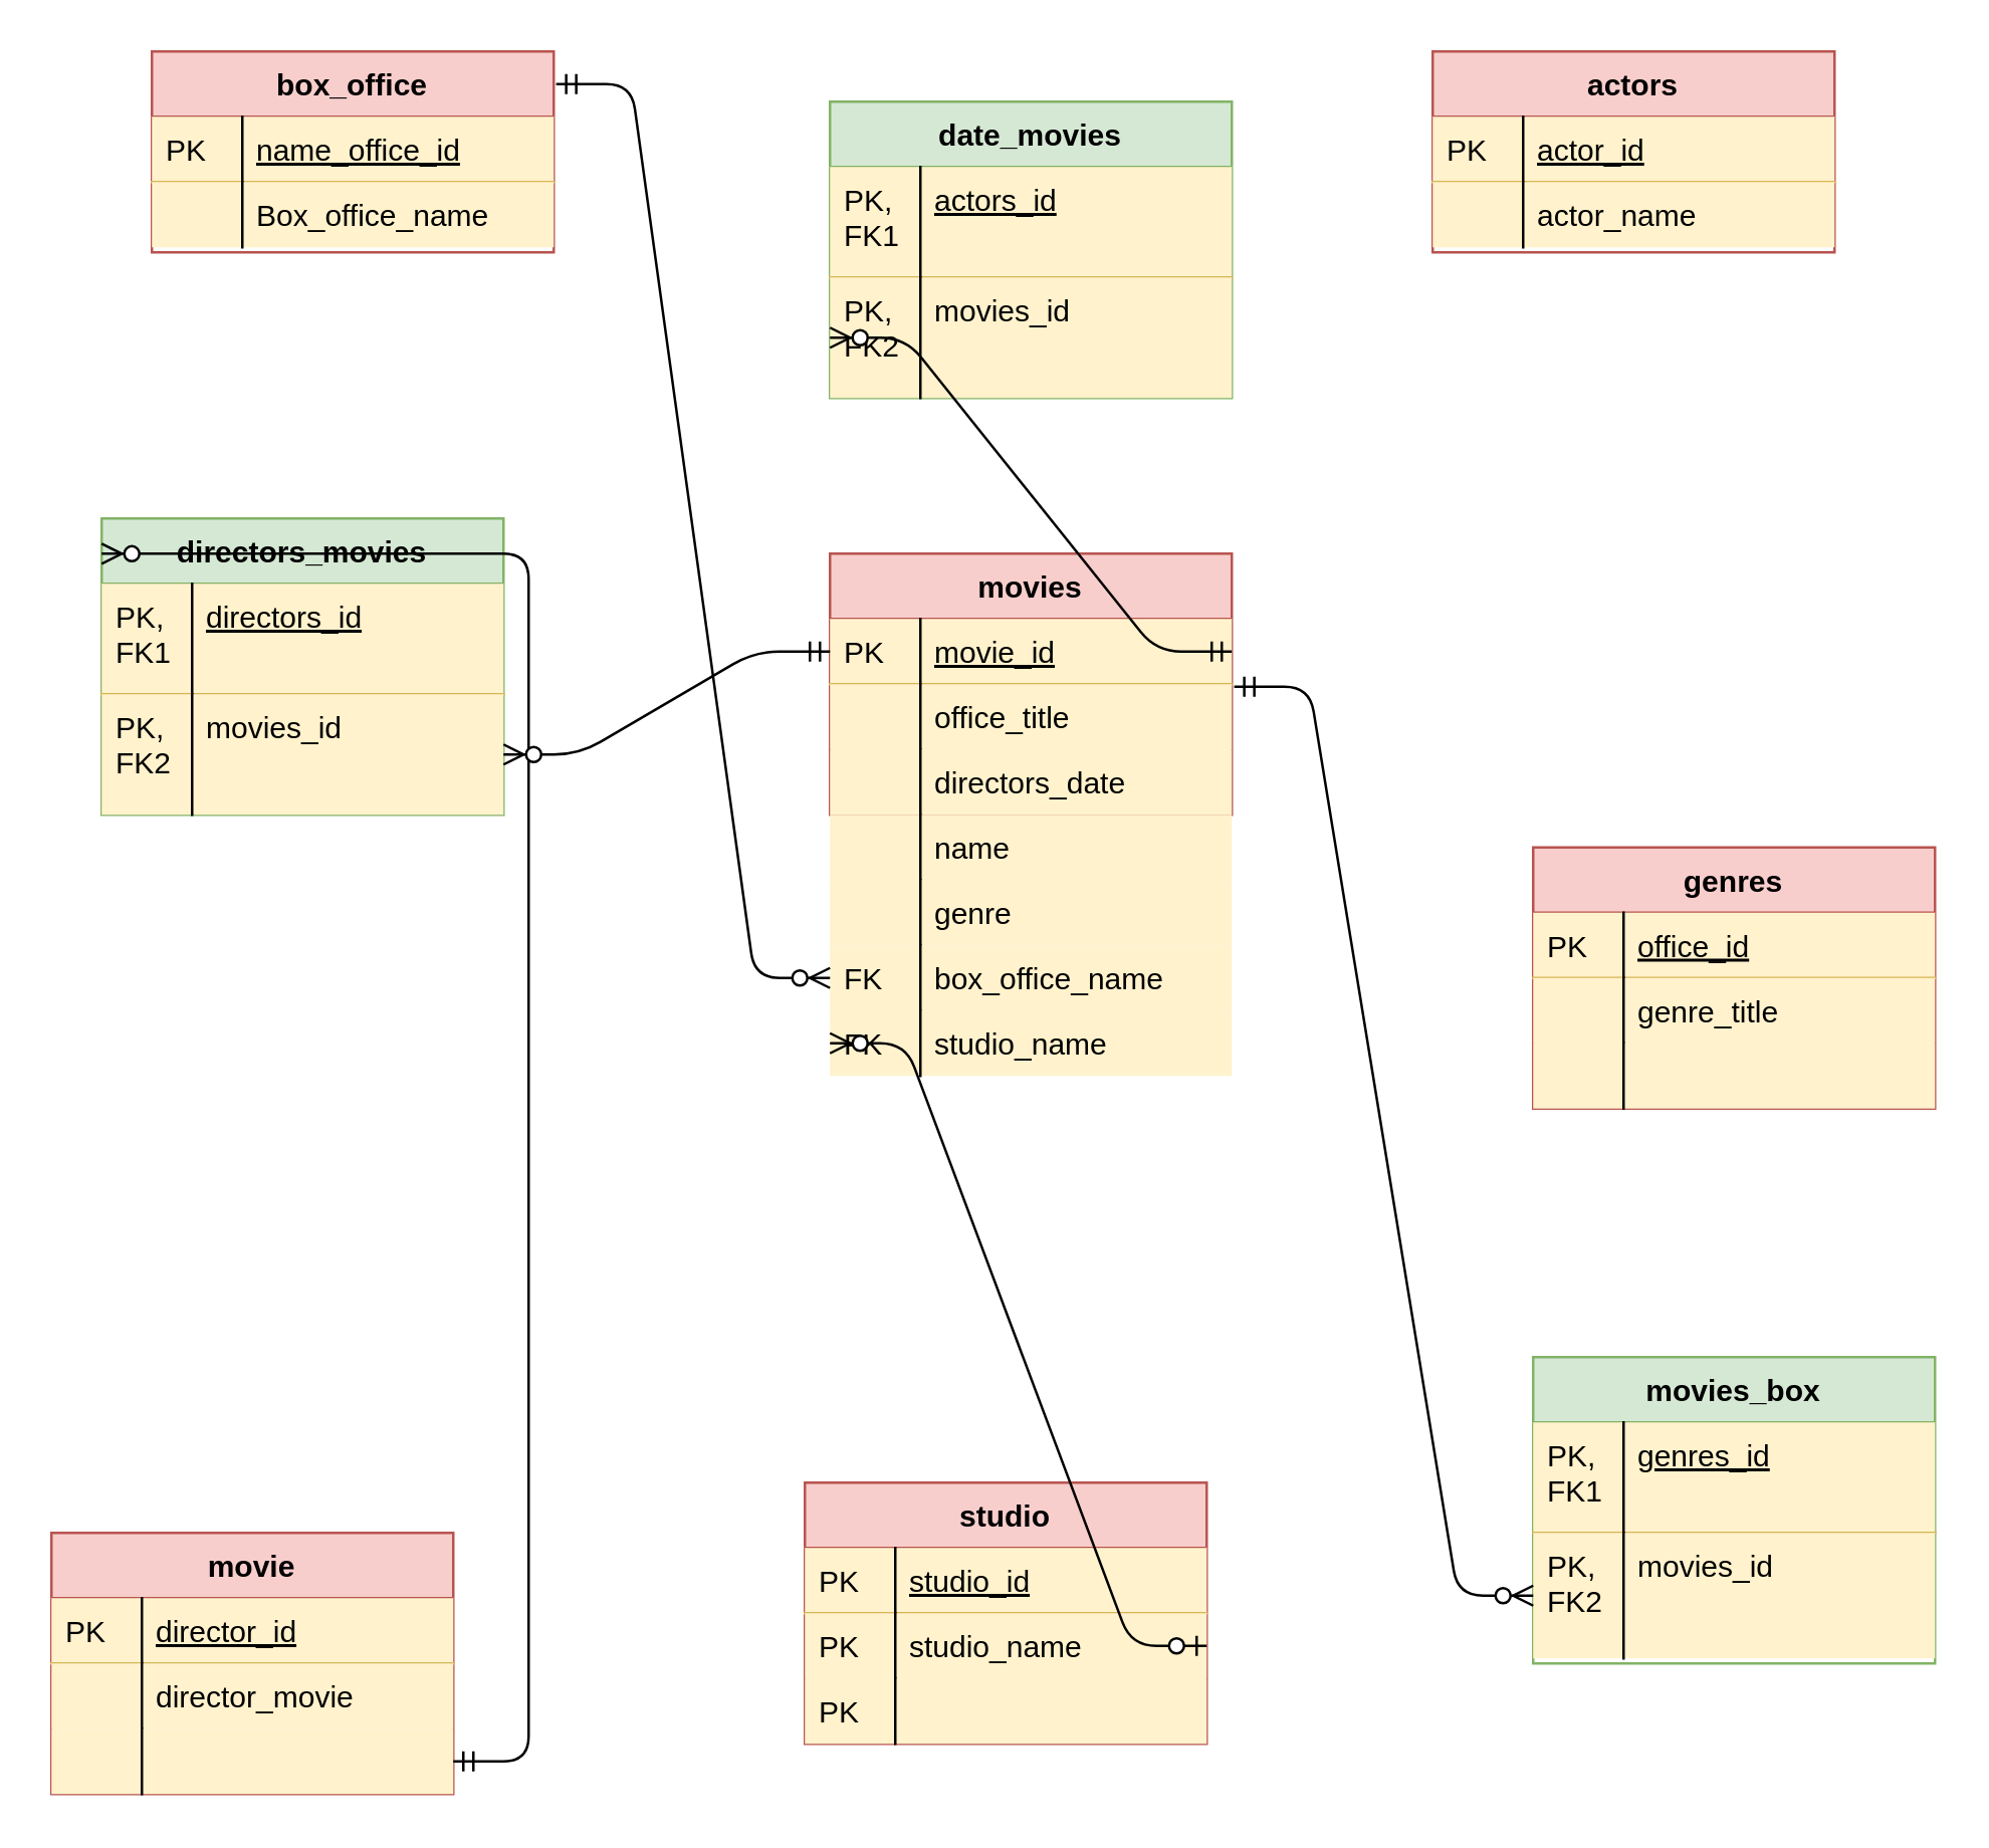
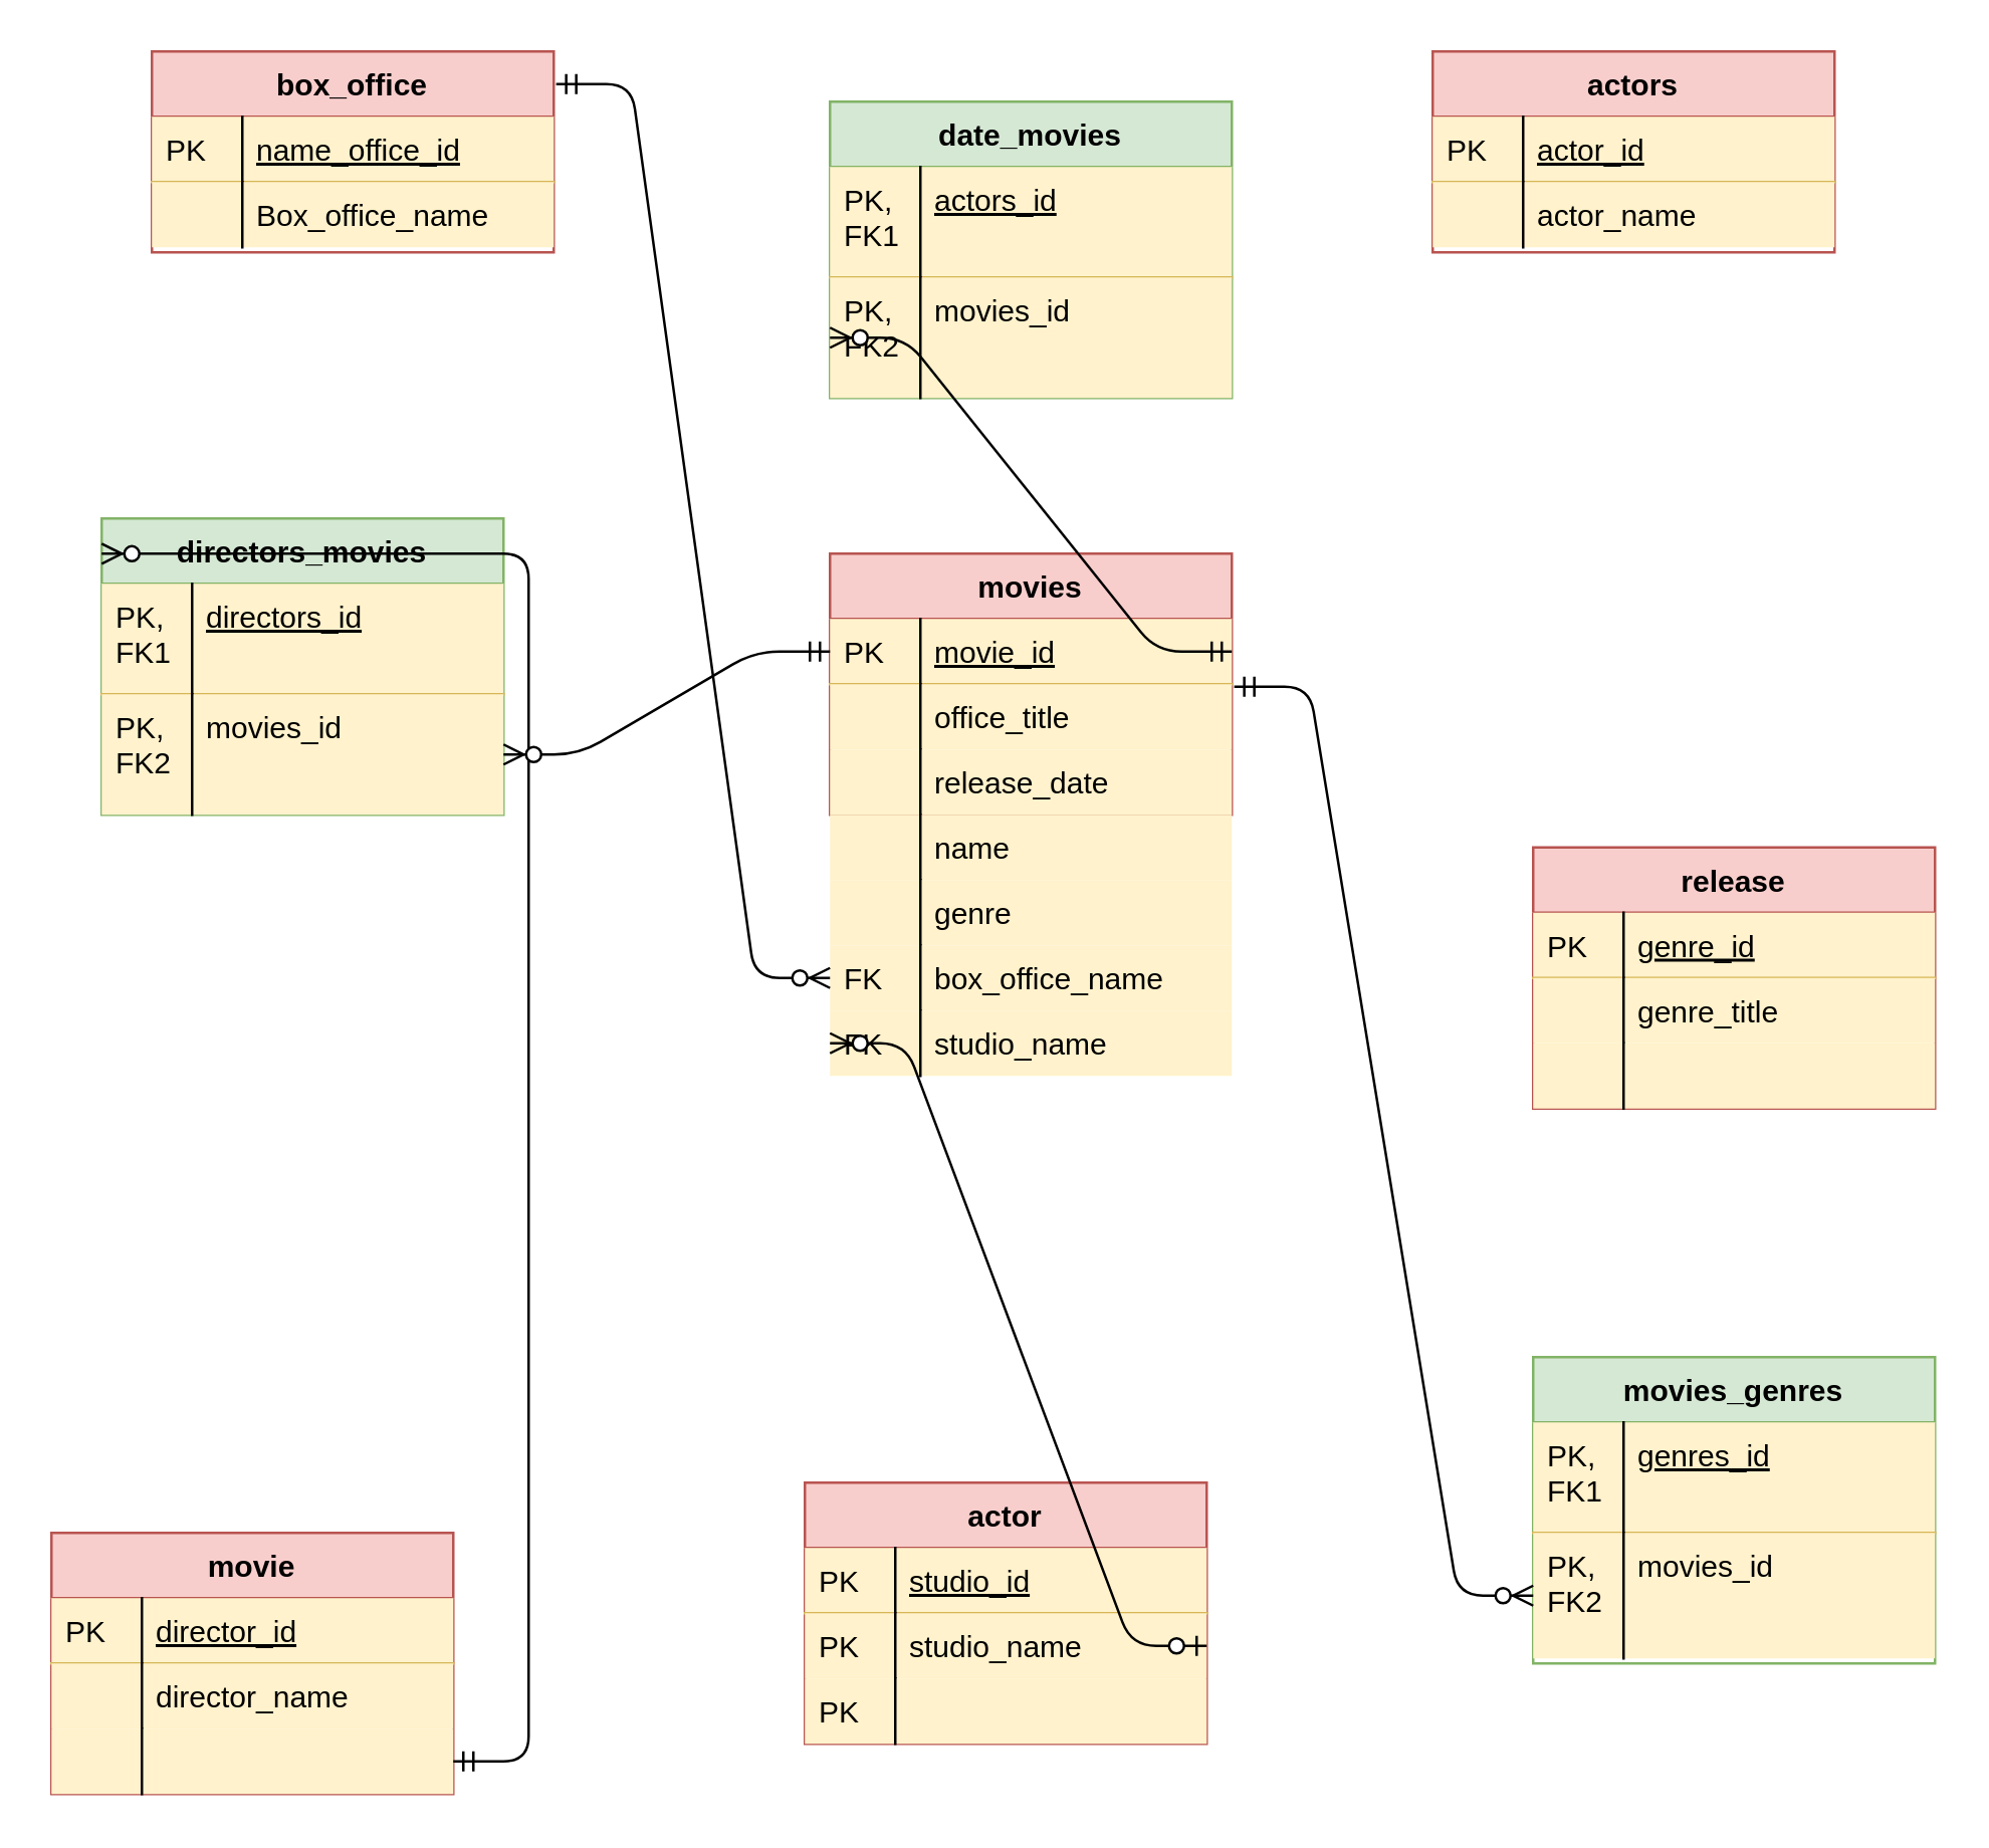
- <mxCell id="33" value="directors_date" style="shape=partialRectangle;top=0;left=0;right=0;bottom=0;align=left;verticalAlign=top;fillColor=#fff2cc;spacingLeft=40;spacingRight=4;overflow=hidden;rotatable=0;points=[[0,0.5],[1,0.5]];portConstraint=eastwest;dropTarget=0;rounded=0;shadow=0;strokeWidth=1;strokeColor=#d6b656;" parent="28" vertex="1"><mxGeometry y="78" width="160" height="26" as="geometry" /></mxCell>
+ <mxCell id="33" value="release_date" style="shape=partialRectangle;top=0;left=0;right=0;bottom=0;align=left;verticalAlign=top;fillColor=#fff2cc;spacingLeft=40;spacingRight=4;overflow=hidden;rotatable=0;points=[[0,0.5],[1,0.5]];portConstraint=eastwest;dropTarget=0;rounded=0;shadow=0;strokeWidth=1;strokeColor=#d6b656;" parent="28" vertex="1"><mxGeometry y="78" width="160" height="26" as="geometry" /></mxCell>
- <mxCell id="21" value="genres" style="swimlane;fontStyle=1;childLayout=stackLayout;horizontal=1;startSize=26;horizontalStack=0;resizeParent=1;resizeLast=0;collapsible=1;marginBottom=0;rounded=0;shadow=0;strokeWidth=1;fillColor=#f8cecc;strokeColor=#b85450;" parent="1" vertex="1"><mxGeometry x="610" y="337" width="160" height="104" as="geometry"><mxRectangle x="260" y="80" width="160" height="26" as="alternateBounds" /></mxGeometry></mxCell>
+ <mxCell id="21" value="release" style="swimlane;fontStyle=1;childLayout=stackLayout;horizontal=1;startSize=26;horizontalStack=0;resizeParent=1;resizeLast=0;collapsible=1;marginBottom=0;rounded=0;shadow=0;strokeWidth=1;fillColor=#f8cecc;strokeColor=#b85450;" parent="1" vertex="1"><mxGeometry x="610" y="337" width="160" height="104" as="geometry"><mxRectangle x="260" y="80" width="160" height="26" as="alternateBounds" /></mxGeometry></mxCell>
- <mxCell id="22" value="office_id" style="shape=partialRectangle;top=0;left=0;right=0;bottom=1;align=left;verticalAlign=top;fillColor=#fff2cc;spacingLeft=40;spacingRight=4;overflow=hidden;rotatable=0;points=[[0,0.5],[1,0.5]];portConstraint=eastwest;dropTarget=0;rounded=0;shadow=0;strokeWidth=1;fontStyle=4;strokeColor=#d6b656;" parent="21" vertex="1"><mxGeometry y="26" width="160" height="26" as="geometry" /></mxCell>
+ <mxCell id="22" value="genre_id" style="shape=partialRectangle;top=0;left=0;right=0;bottom=1;align=left;verticalAlign=top;fillColor=#fff2cc;spacingLeft=40;spacingRight=4;overflow=hidden;rotatable=0;points=[[0,0.5],[1,0.5]];portConstraint=eastwest;dropTarget=0;rounded=0;shadow=0;strokeWidth=1;fontStyle=4;strokeColor=#d6b656;" parent="21" vertex="1"><mxGeometry y="26" width="160" height="26" as="geometry" /></mxCell>
- <mxCell id="51" value="movies_box" style="swimlane;fontStyle=1;childLayout=stackLayout;horizontal=1;startSize=26;horizontalStack=0;resizeParent=1;resizeLast=0;collapsible=1;marginBottom=0;rounded=0;shadow=0;strokeWidth=1;fillColor=#d5e8d4;strokeColor=#82b366;" parent="1" vertex="1"><mxGeometry x="610" y="540" width="160" height="122" as="geometry"><mxRectangle x="260" y="80" width="160" height="26" as="alternateBounds" /></mxGeometry></mxCell>
+ <mxCell id="51" value="movies_genres" style="swimlane;fontStyle=1;childLayout=stackLayout;horizontal=1;startSize=26;horizontalStack=0;resizeParent=1;resizeLast=0;collapsible=1;marginBottom=0;rounded=0;shadow=0;strokeWidth=1;fillColor=#d5e8d4;strokeColor=#82b366;" parent="1" vertex="1"><mxGeometry x="610" y="540" width="160" height="122" as="geometry"><mxRectangle x="260" y="80" width="160" height="26" as="alternateBounds" /></mxGeometry></mxCell>
- <mxCell id="9" value="studio" style="swimlane;fontStyle=1;childLayout=stackLayout;horizontal=1;startSize=26;horizontalStack=0;resizeParent=1;resizeLast=0;collapsible=1;marginBottom=0;rounded=0;shadow=0;strokeWidth=1;fillColor=#f8cecc;strokeColor=#b85450;" parent="1" vertex="1"><mxGeometry x="320" y="590" width="160" height="104" as="geometry"><mxRectangle x="260" y="80" width="160" height="26" as="alternateBounds" /></mxGeometry></mxCell>
+ <mxCell id="9" value="actor" style="swimlane;fontStyle=1;childLayout=stackLayout;horizontal=1;startSize=26;horizontalStack=0;resizeParent=1;resizeLast=0;collapsible=1;marginBottom=0;rounded=0;shadow=0;strokeWidth=1;fillColor=#f8cecc;strokeColor=#b85450;" parent="1" vertex="1"><mxGeometry x="320" y="590" width="160" height="104" as="geometry"><mxRectangle x="260" y="80" width="160" height="26" as="alternateBounds" /></mxGeometry></mxCell>
- <mxCell id="5" value="director_movie" style="shape=partialRectangle;top=0;left=0;right=0;bottom=0;align=left;verticalAlign=top;fillColor=#fff2cc;spacingLeft=40;spacingRight=4;overflow=hidden;rotatable=0;points=[[0,0.5],[1,0.5]];portConstraint=eastwest;dropTarget=0;rounded=0;shadow=0;strokeWidth=1;strokeColor=#d6b656;" parent="2" vertex="1"><mxGeometry y="52" width="160" height="26" as="geometry" /></mxCell>
+ <mxCell id="5" value="director_name" style="shape=partialRectangle;top=0;left=0;right=0;bottom=0;align=left;verticalAlign=top;fillColor=#fff2cc;spacingLeft=40;spacingRight=4;overflow=hidden;rotatable=0;points=[[0,0.5],[1,0.5]];portConstraint=eastwest;dropTarget=0;rounded=0;shadow=0;strokeWidth=1;strokeColor=#d6b656;" parent="2" vertex="1"><mxGeometry y="52" width="160" height="26" as="geometry" /></mxCell>
